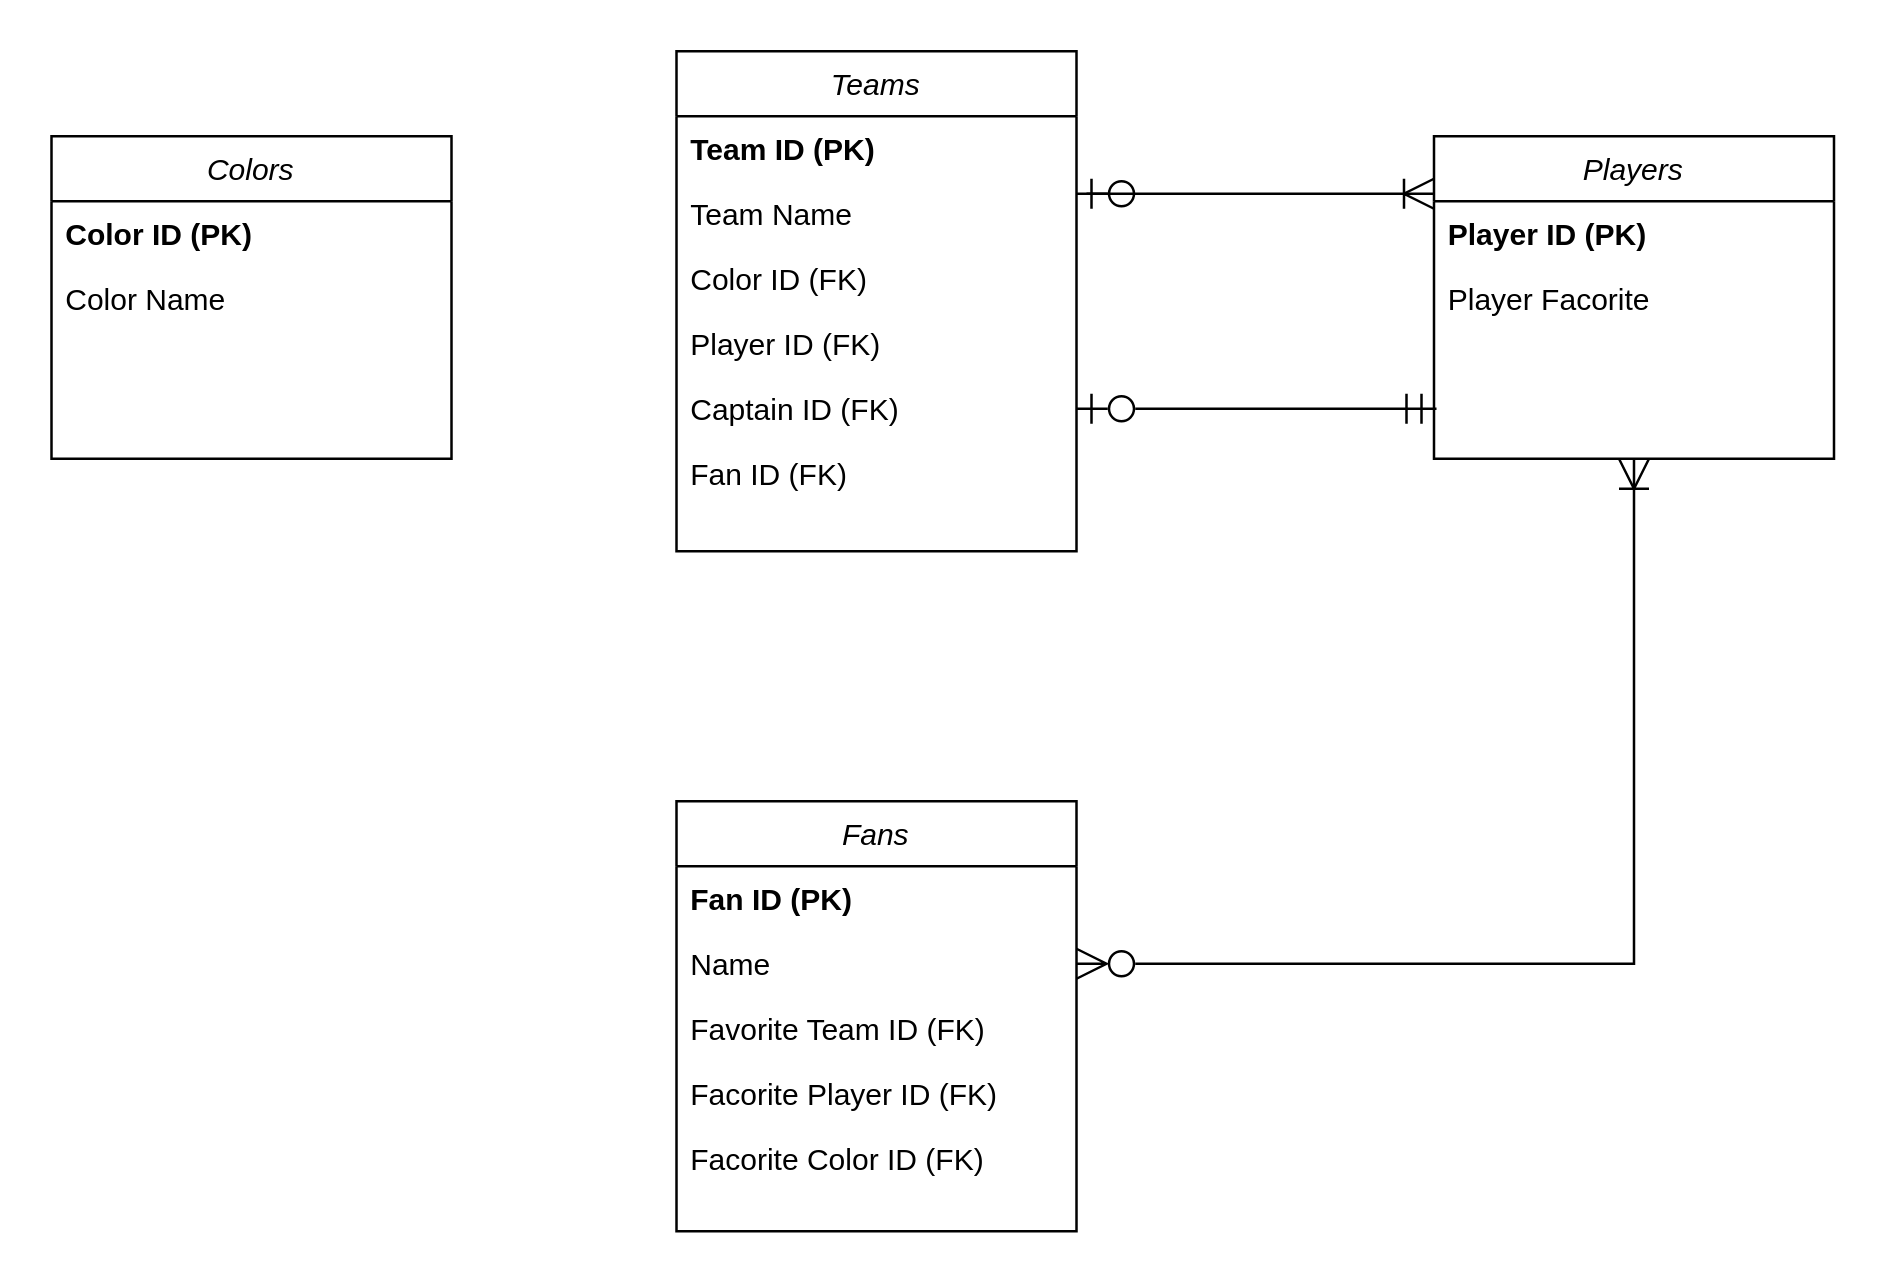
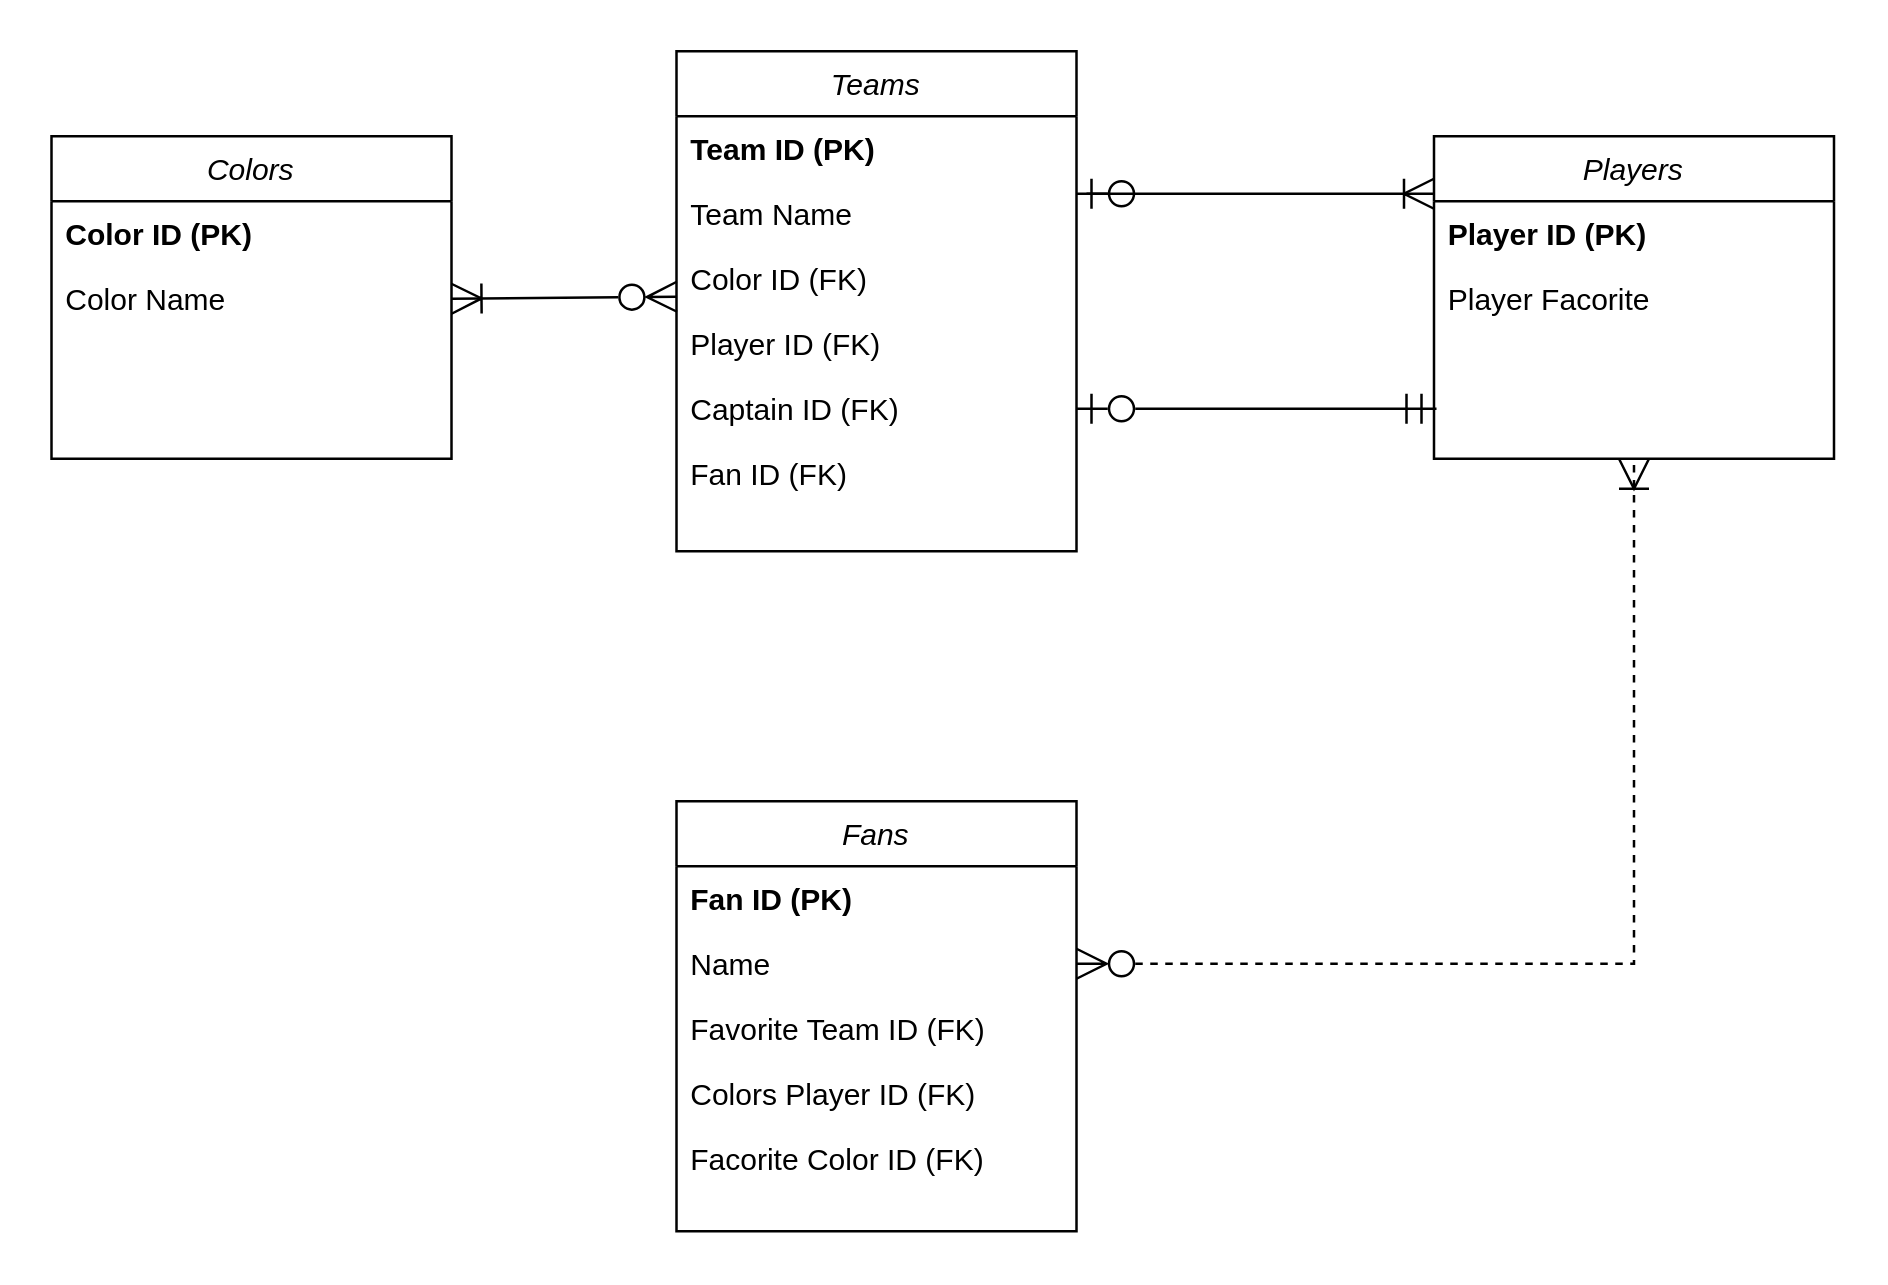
+ <mxCell id="24" style="edgeStyle=none;rounded=0;orthogonalLoop=1;jettySize=auto;html=1;exitX=1;exitY=0.5;exitDx=0;exitDy=0;startArrow=ERoneToMany;startFill=0;endArrow=ERzeroToMany;endFill=0;startSize=10;endSize=10;entryX=0.001;entryY=0.777;entryDx=0;entryDy=0;entryPerimeter=0;" edge="1" parent="1" source="23" target="5"><mxGeometry relative="1" as="geometry"><mxPoint x="265" y="116" as="targetPoint" /></mxGeometry></mxCell>
- <mxCell id="20" style="edgeStyle=orthogonalEdgeStyle;rounded=0;orthogonalLoop=1;jettySize=auto;html=1;exitX=1;exitY=0.5;exitDx=0;exitDy=0;entryX=0.5;entryY=1;entryDx=0;entryDy=0;startArrow=ERzeroToMany;startFill=0;endArrow=ERoneToMany;endFill=0;startSize=10;endSize=10;" edge="1" parent="1" source="11" target="15"><mxGeometry relative="1" as="geometry" /></mxCell>
+ <mxCell id="20" style="edgeStyle=orthogonalEdgeStyle;rounded=0;orthogonalLoop=1;jettySize=auto;html=1;exitX=1;exitY=0.5;exitDx=0;exitDy=0;entryX=0.5;entryY=1;entryDx=0;entryDy=0;startArrow=ERzeroToMany;startFill=0;endArrow=ERoneToMany;endFill=0;startSize=10;endSize=10;dashed=1;" edge="1" parent="1" source="11" target="15"><mxGeometry relative="1" as="geometry" /></mxCell>
- <mxCell id="13" value="Facorite Player ID (FK)" style="text;align=left;verticalAlign=top;spacingLeft=4;spacingRight=4;overflow=hidden;rotatable=0;points=[[0,0.5],[1,0.5]];portConstraint=eastwest;" vertex="1" parent="9"><mxGeometry y="104" width="160" height="26" as="geometry" /></mxCell>
+ <mxCell id="13" value="Colors Player ID (FK)" style="text;align=left;verticalAlign=top;spacingLeft=4;spacingRight=4;overflow=hidden;rotatable=0;points=[[0,0.5],[1,0.5]];portConstraint=eastwest;" vertex="1" parent="9"><mxGeometry y="104" width="160" height="26" as="geometry" /></mxCell>
